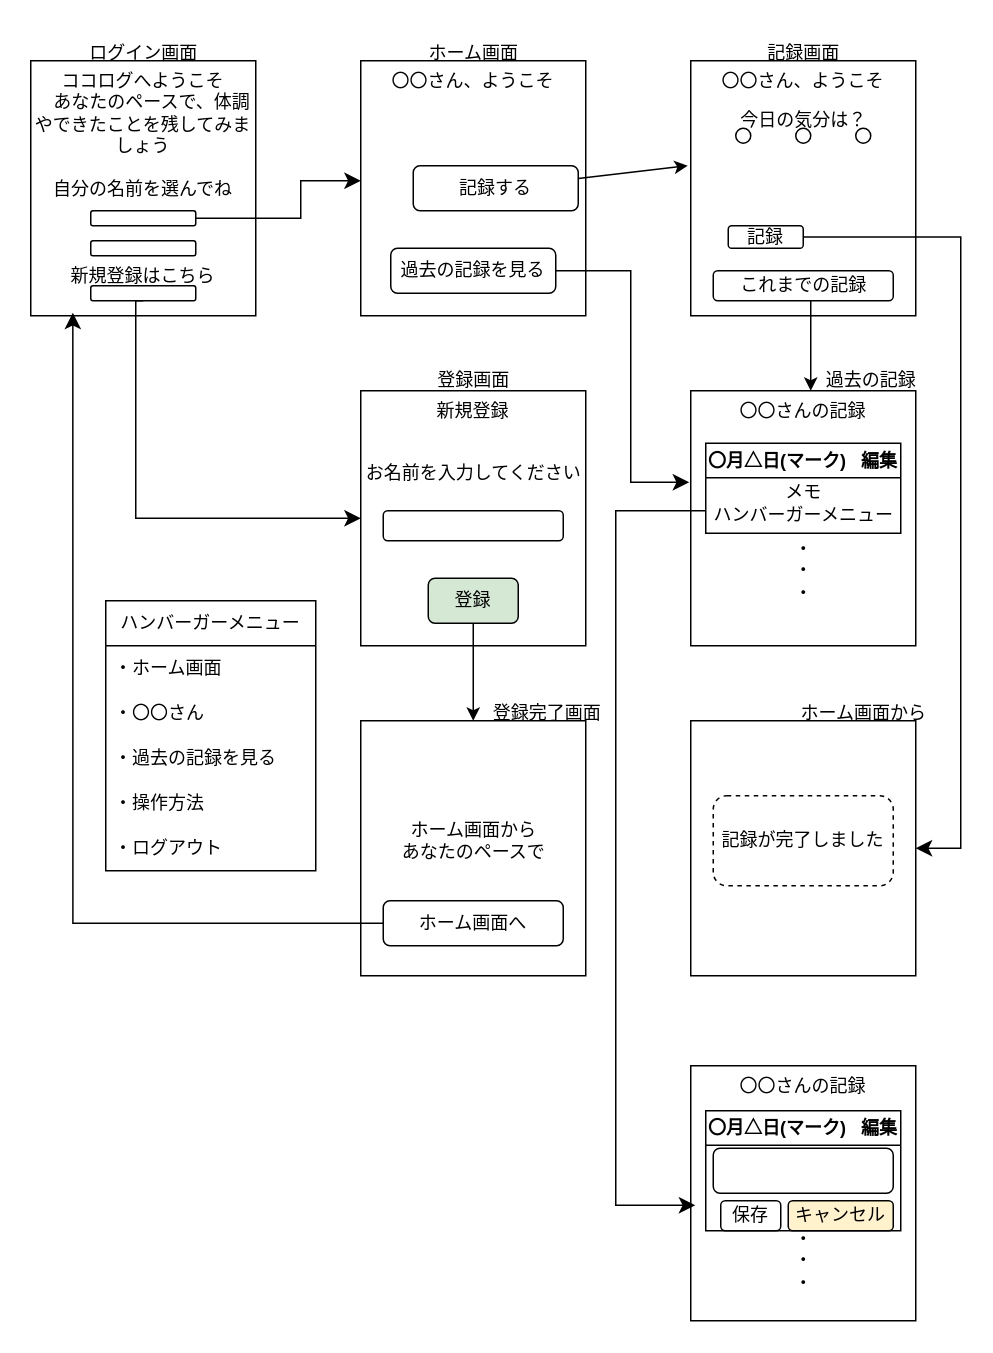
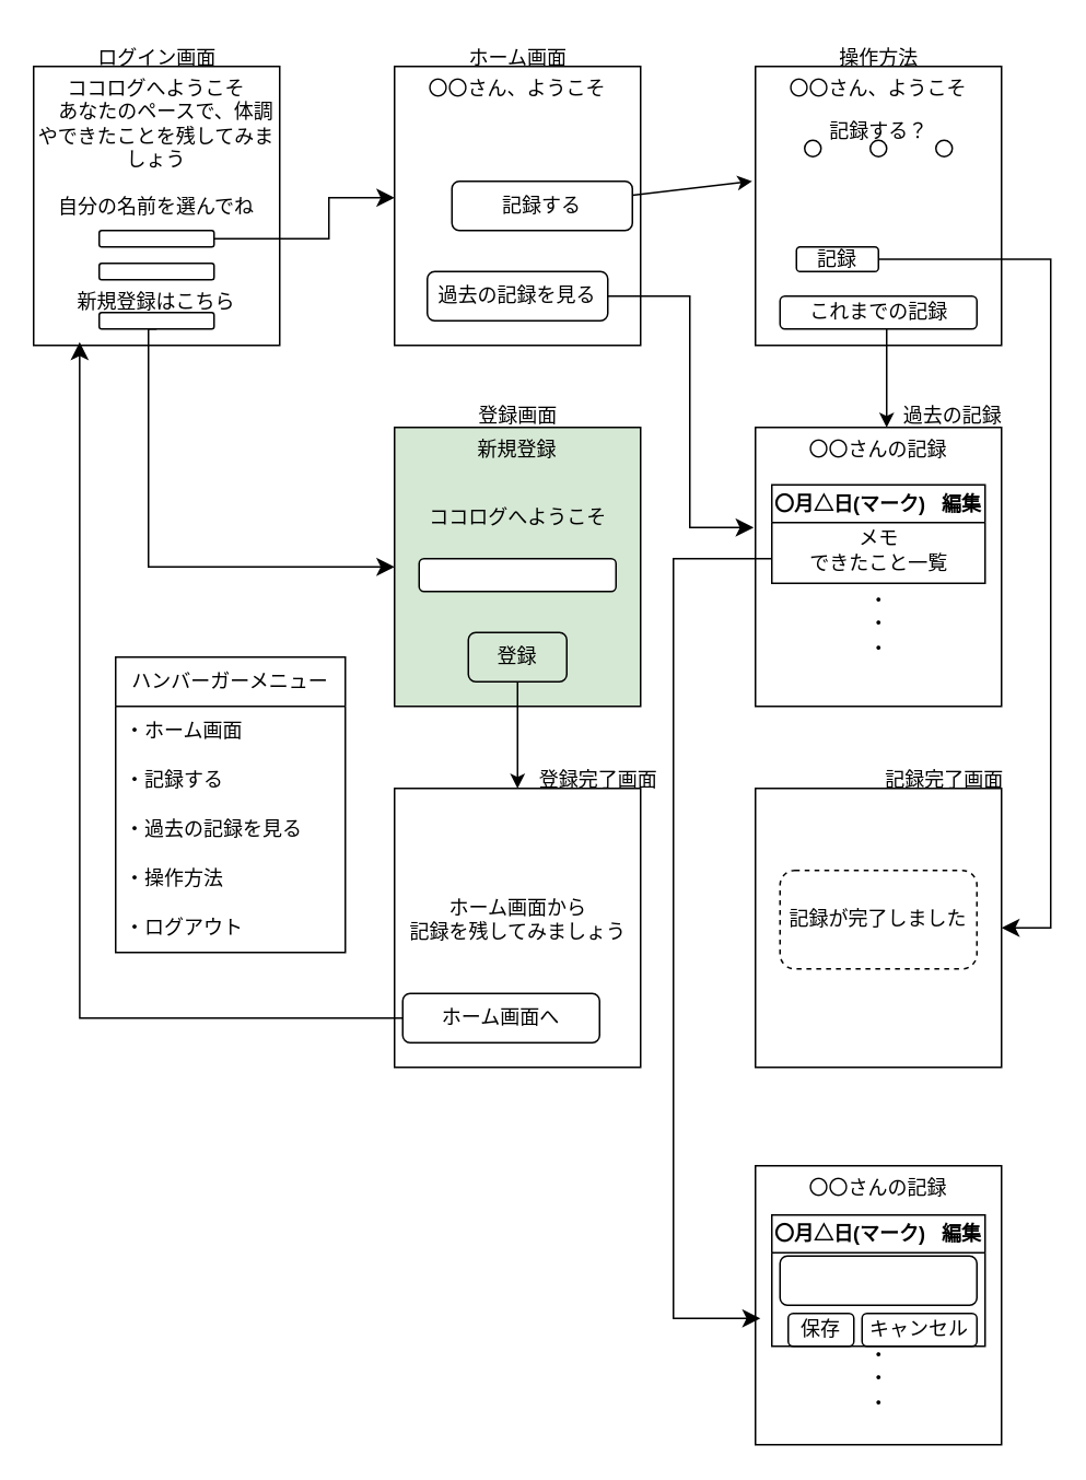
- <mxCell id="43" value="記録画面" style="text;html=1;align=center;verticalAlign=middle;resizable=0;points=[];autosize=1;strokeColor=none;fillColor=none;" parent="1" vertex="1"><mxGeometry x="500" y="20" width="70" height="30" as="geometry" /></mxCell>
+ <mxCell id="43" value="操作方法" style="text;html=1;align=center;verticalAlign=middle;resizable=0;points=[];autosize=1;strokeColor=none;fillColor=none;" parent="1" vertex="1"><mxGeometry x="500" y="20" width="70" height="30" as="geometry" /></mxCell>
- <mxCell id="11" value="今日の気分は？" style="text;html=1;align=center;verticalAlign=middle;resizable=0;points=[];autosize=1;strokeColor=none;fillColor=none;" parent="1" vertex="1"><mxGeometry x="480" y="65" width="110" height="30" as="geometry" /></mxCell>
+ <mxCell id="11" value="記録する？" style="text;html=1;align=center;verticalAlign=middle;resizable=0;points=[];autosize=1;strokeColor=none;fillColor=none;" parent="1" vertex="1"><mxGeometry x="480" y="65" width="110" height="30" as="geometry" /></mxCell>
- <mxCell id="18" value="新規登録" style="rounded=0;whiteSpace=wrap;html=1;verticalAlign=top;" parent="1" vertex="1"><mxGeometry x="240" y="260" width="150" height="170" as="geometry" /></mxCell>
+ <mxCell id="18" value="新規登録" style="rounded=0;whiteSpace=wrap;html=1;verticalAlign=top;fillColor=#d5e8d4;" parent="1" vertex="1"><mxGeometry x="240" y="260" width="150" height="170" as="geometry" /></mxCell>
- <mxCell id="19" value="お名前を入力してください" style="text;html=1;align=center;verticalAlign=middle;resizable=0;points=[];autosize=1;strokeColor=none;fillColor=none;" parent="1" vertex="1"><mxGeometry x="230" y="300" width="170" height="30" as="geometry" /></mxCell>
+ <mxCell id="19" value="ココログへようこそ" style="text;html=1;align=center;verticalAlign=middle;resizable=0;points=[];autosize=1;strokeColor=none;fillColor=none;" parent="1" vertex="1"><mxGeometry x="230" y="300" width="170" height="30" as="geometry" /></mxCell>
- <mxCell id="8" value="メモ&lt;div&gt;ハンバーガーメニュー&lt;/div&gt;" style="text;html=1;align=center;verticalAlign=middle;resizable=0;points=[];autosize=1;strokeColor=none;fillColor=none;" parent="7" vertex="1"><mxGeometry x="10" y="20" width="110" height="40" as="geometry" /></mxCell>
+ <mxCell id="8" value="メモ&lt;div&gt;できたこと一覧&lt;/div&gt;" style="text;html=1;align=center;verticalAlign=middle;resizable=0;points=[];autosize=1;strokeColor=none;fillColor=none;" parent="7" vertex="1"><mxGeometry x="10" y="20" width="110" height="40" as="geometry" /></mxCell>
- <mxCell id="30" value="・〇〇さん" style="text;strokeColor=none;fillColor=none;align=left;verticalAlign=middle;spacingLeft=4;spacingRight=4;overflow=hidden;points=[[0,0.5],[1,0.5]];portConstraint=eastwest;rotatable=0;whiteSpace=wrap;html=1;" parent="28" vertex="1"><mxGeometry y="60" width="140" height="30" as="geometry" /></mxCell>
+ <mxCell id="30" value="・記録する" style="text;strokeColor=none;fillColor=none;align=left;verticalAlign=middle;spacingLeft=4;spacingRight=4;overflow=hidden;points=[[0,0.5],[1,0.5]];portConstraint=eastwest;rotatable=0;whiteSpace=wrap;html=1;" parent="28" vertex="1"><mxGeometry y="60" width="140" height="30" as="geometry" /></mxCell>
- <mxCell id="49" value="ホーム画面から" style="text;html=1;align=center;verticalAlign=middle;resizable=0;points=[];autosize=1;strokeColor=none;fillColor=none;" parent="1" vertex="1"><mxGeometry x="525" y="460" width="100" height="30" as="geometry" /></mxCell>
+ <mxCell id="49" value="記録完了画面" style="text;html=1;align=center;verticalAlign=middle;resizable=0;points=[];autosize=1;strokeColor=none;fillColor=none;" parent="1" vertex="1"><mxGeometry x="525" y="460" width="100" height="30" as="geometry" /></mxCell>
- <mxCell id="23" value="ホーム画面から&lt;div&gt;あなたのペースで&lt;/div&gt;" style="text;html=1;align=center;verticalAlign=middle;resizable=0;points=[];autosize=1;strokeColor=none;fillColor=none;" parent="1" vertex="1"><mxGeometry x="235" y="540" width="160" height="40" as="geometry" /></mxCell>
+ <mxCell id="23" value="ホーム画面から&lt;div&gt;記録を残してみましょう&lt;/div&gt;" style="text;html=1;align=center;verticalAlign=middle;resizable=0;points=[];autosize=1;strokeColor=none;fillColor=none;" parent="1" vertex="1"><mxGeometry x="235" y="540" width="160" height="40" as="geometry" /></mxCell>
- <mxCell id="24" value="ホーム画面へ" style="rounded=1;whiteSpace=wrap;html=1;" parent="1" vertex="1"><mxGeometry x="255" y="600" width="120" height="30" as="geometry" /></mxCell>
+ <mxCell id="24" value="ホーム画面へ" style="rounded=1;whiteSpace=wrap;html=1;" parent="1" vertex="1"><mxGeometry x="245" y="605" width="120" height="30" as="geometry" /></mxCell>
- <mxCell id="56" value="キャンセル" style="rounded=1;whiteSpace=wrap;html=1;fillColor=#fff2cc;" vertex="1" parent="1"><mxGeometry x="525" y="800" width="70" height="20" as="geometry" /></mxCell>
+ <mxCell id="56" value="キャンセル" style="rounded=1;whiteSpace=wrap;html=1;" vertex="1" parent="1"><mxGeometry x="525" y="800" width="70" height="20" as="geometry" /></mxCell>
